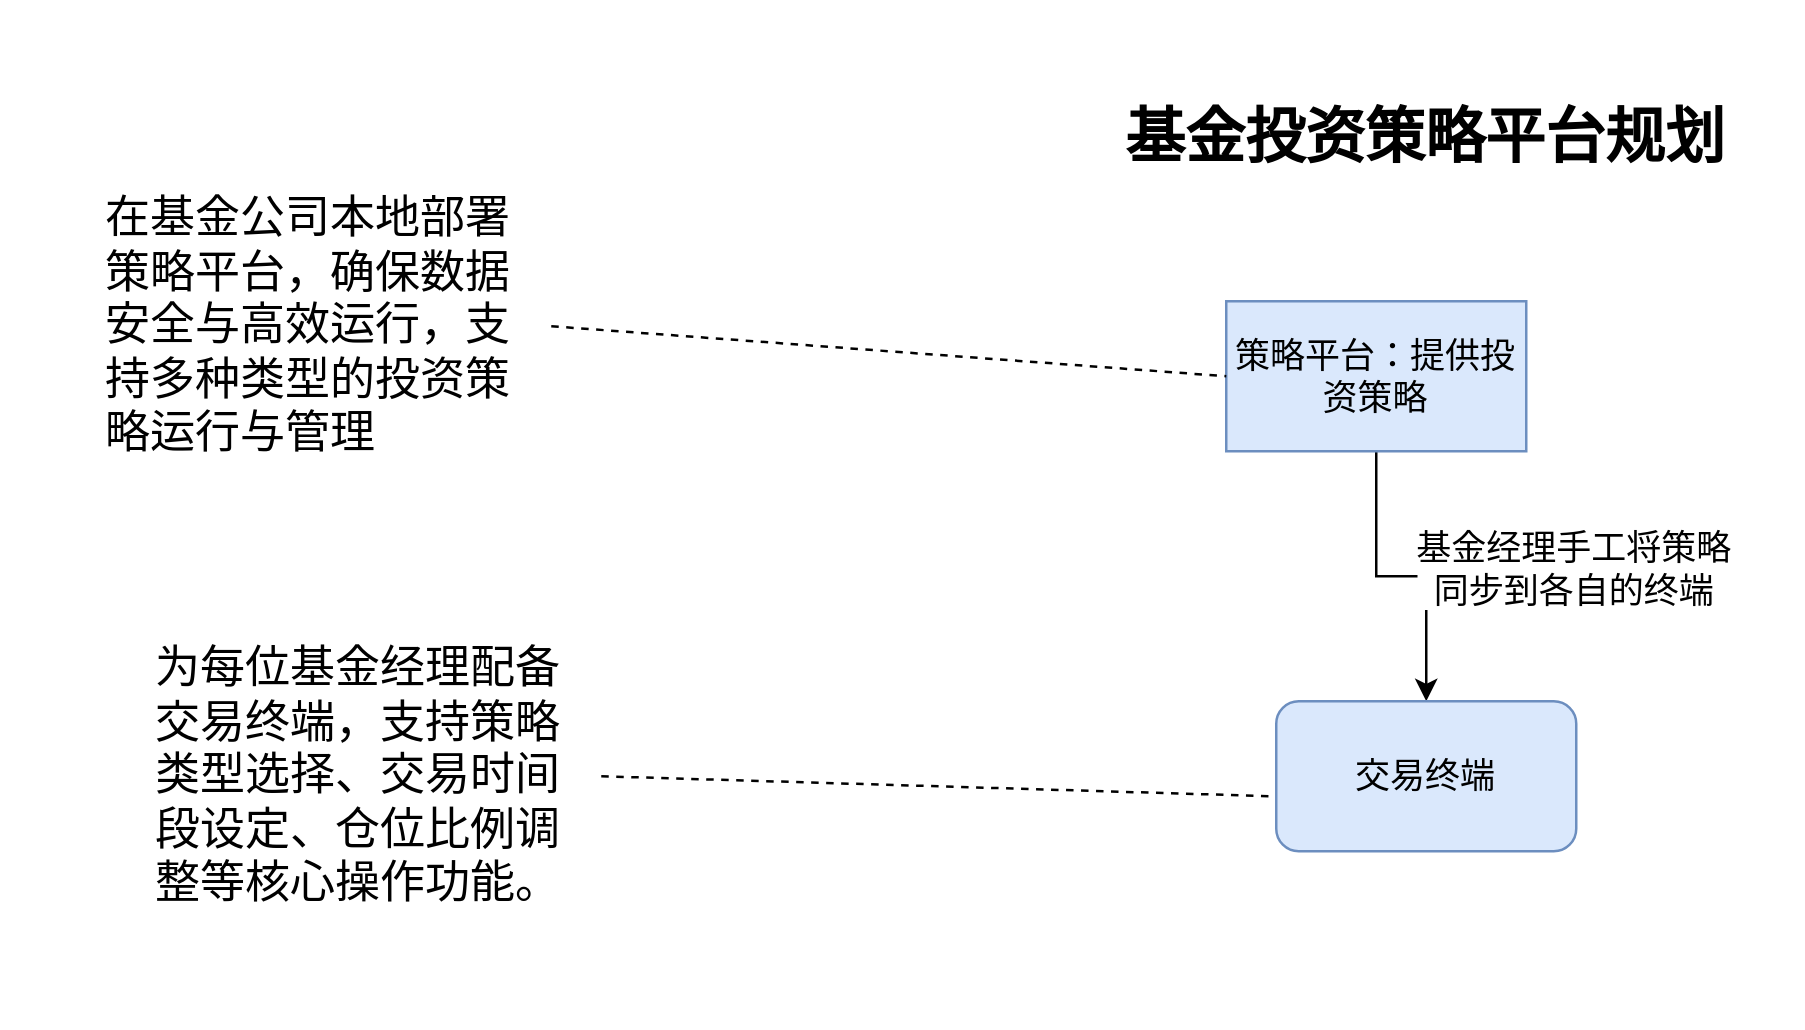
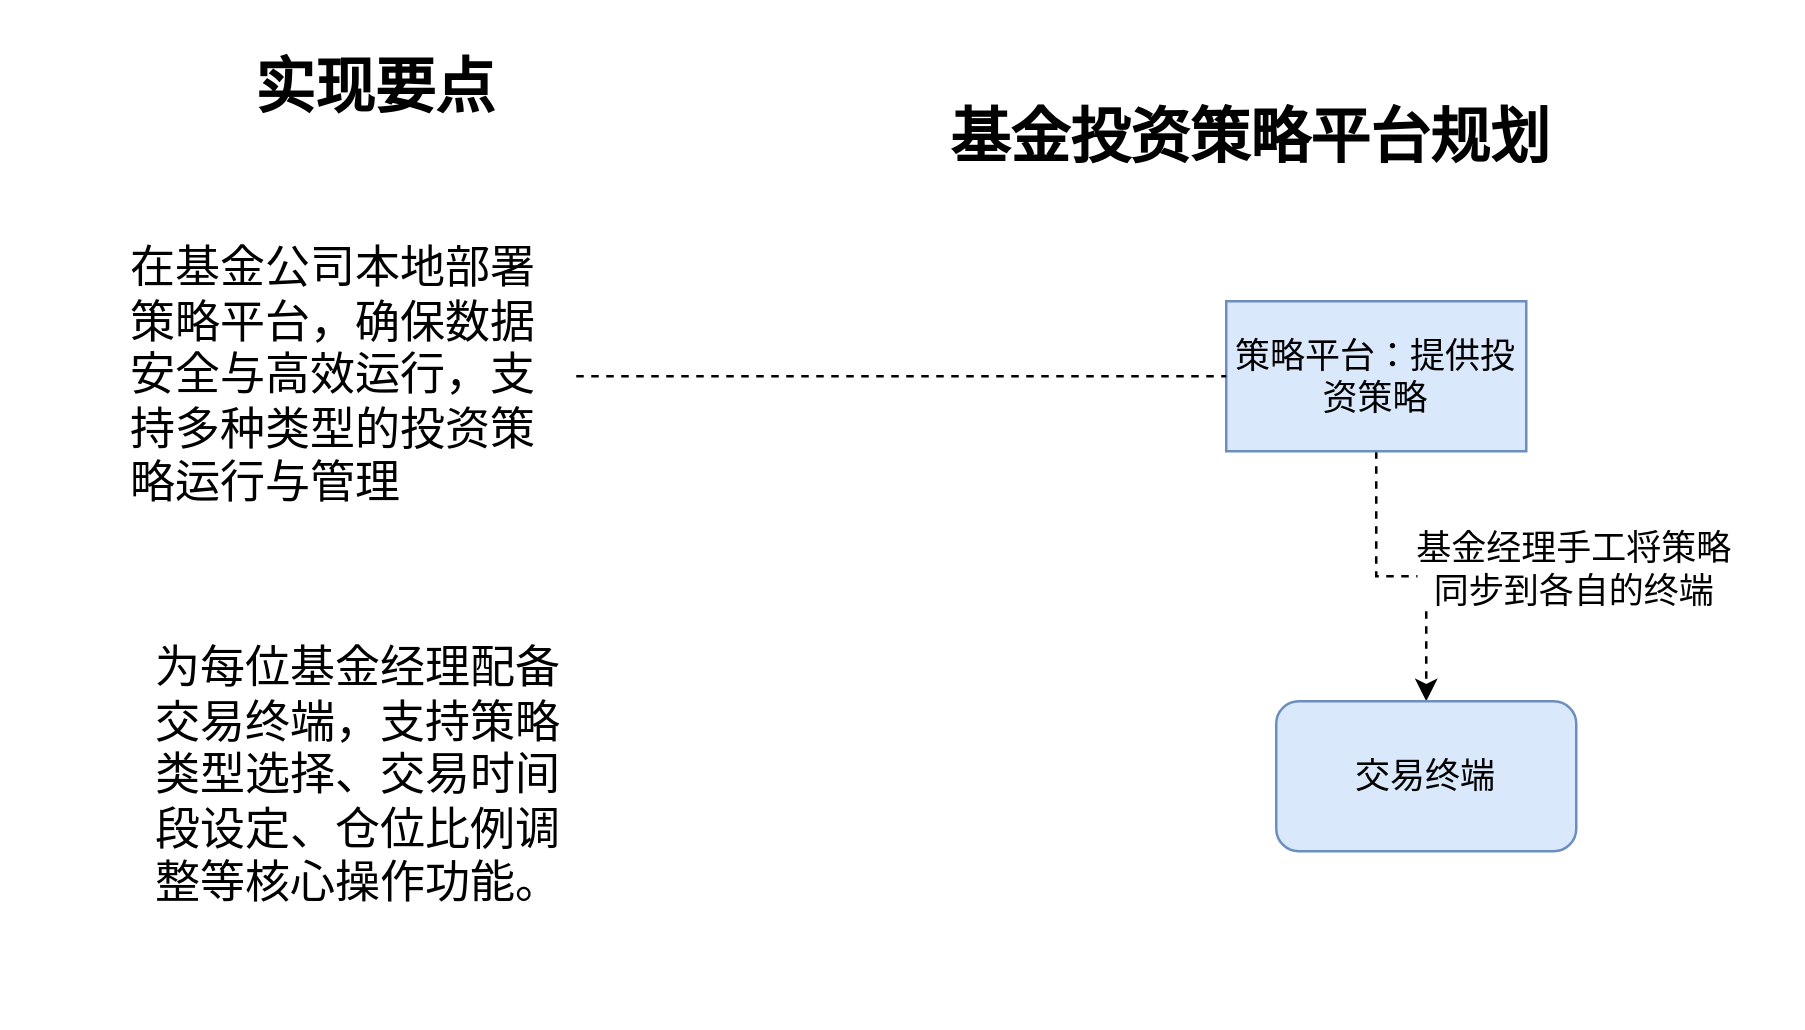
+ <mxCell id="8" value="实现要点" style="text;html=1;align=center;verticalAlign=middle;whiteSpace=wrap;rounded=0;fontSize=24;fontStyle=1" vertex="1" parent="1"><mxGeometry x="20" y="20" width="260" height="30" as="geometry" /></mxCell>
- <mxCell id="2" value="基金投资策略平台规划" style="text;html=1;align=center;verticalAlign=middle;whiteSpace=wrap;rounded=0;fontSize=24;fontStyle=1" vertex="1" parent="1"><mxGeometry x="440" y="40" width="260" height="30" as="geometry" /></mxCell>
+ <mxCell id="2" value="基金投资策略平台规划" style="text;html=1;align=center;verticalAlign=middle;whiteSpace=wrap;rounded=0;fontSize=24;fontStyle=1" vertex="1" parent="1"><mxGeometry x="370" y="40" width="260" height="30" as="geometry" /></mxCell>
- <mxCell id="6" value="&lt;h1 style=&quot;margin-top: 0px;&quot;&gt;&lt;span style=&quot;font-weight: 400;&quot;&gt;在基金公司本地部署策略平台，确保数据安全与高效运行，支持多种类型的投资策略运行与管理&lt;/span&gt;&lt;/h1&gt;" style="text;html=1;whiteSpace=wrap;overflow=hidden;rounded=0;fontSize=9;" vertex="1" parent="1"><mxGeometry x="40" y="70" width="180" height="120" as="geometry" /></mxCell>
+ <mxCell id="6" value="&lt;h1 style=&quot;margin-top: 0px;&quot;&gt;&lt;span style=&quot;font-weight: 400;&quot;&gt;在基金公司本地部署策略平台，确保数据安全与高效运行，支持多种类型的投资策略运行与管理&lt;/span&gt;&lt;/h1&gt;" style="text;html=1;whiteSpace=wrap;overflow=hidden;rounded=0;fontSize=9;" vertex="1" parent="1"><mxGeometry x="50" y="90" width="180" height="120" as="geometry" /></mxCell>
- <mxCell id="3" value="" style="edgeStyle=orthogonalEdgeStyle;rounded=0;orthogonalLoop=1;jettySize=auto;html=1;" edge="1" parent="1" source="5" target="9"><mxGeometry relative="1" as="geometry" /></mxCell>
+ <mxCell id="3" value="" style="edgeStyle=orthogonalEdgeStyle;rounded=0;orthogonalLoop=1;jettySize=auto;html=1;dashed=1;" edge="1" parent="1" source="5" target="9"><mxGeometry relative="1" as="geometry" /></mxCell>
- <mxCell id="12" value="" style="endArrow=none;dashed=1;html=1;rounded=0;exitX=1;exitY=0.5;exitDx=0;exitDy=0;entryX=-0.022;entryY=0.633;entryDx=0;entryDy=0;entryPerimeter=0;" edge="1" parent="1" source="11" target="9"><mxGeometry width="50" height="50" relative="1" as="geometry"><mxPoint x="450" y="340" as="sourcePoint" /><mxPoint x="500" y="290" as="targetPoint" /></mxGeometry></mxCell>
